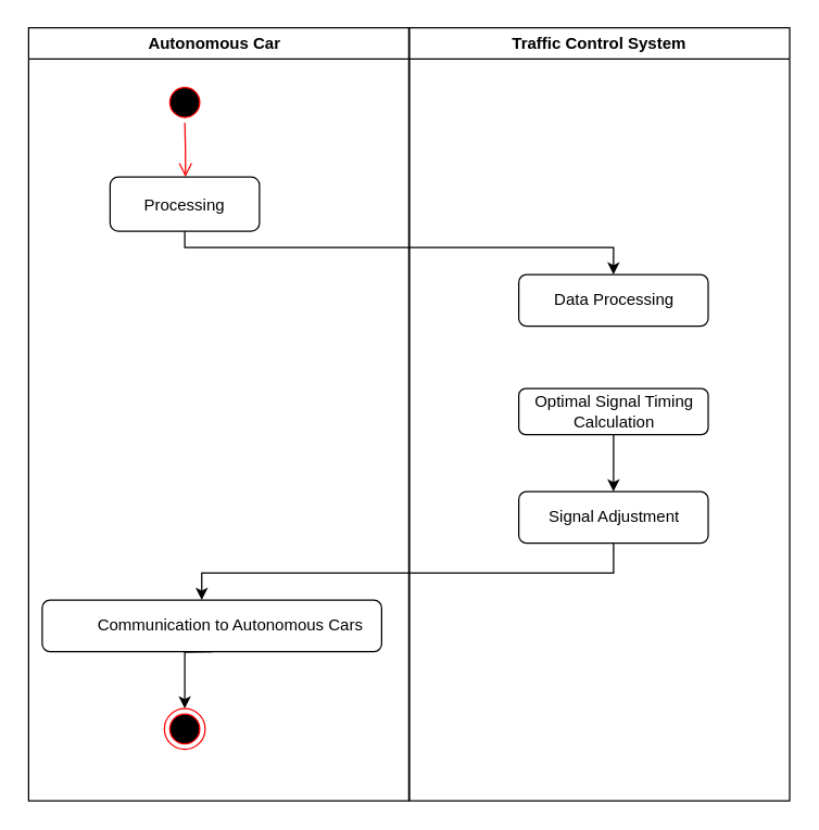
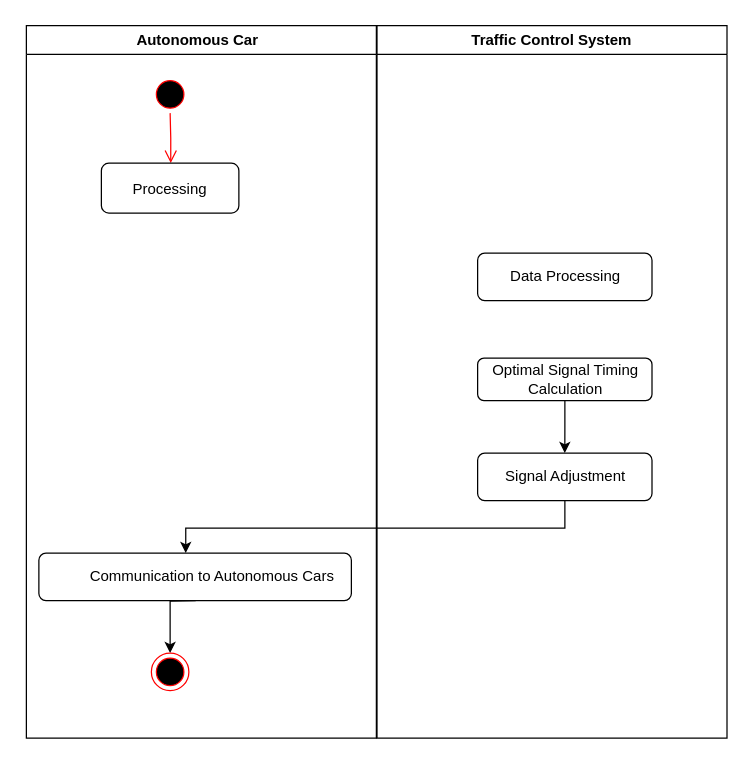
- <mxCell id="14" style="edgeStyle=orthogonalEdgeStyle;rounded=0;orthogonalLoop=1;jettySize=auto;html=1;entryX=0.5;entryY=0;entryDx=0;entryDy=0;" edge="1" parent="1" source="5" target="10"><mxGeometry relative="1" as="geometry"><Array as="points"><mxPoint x="136" y="182" /></Array></mxGeometry></mxCell>
